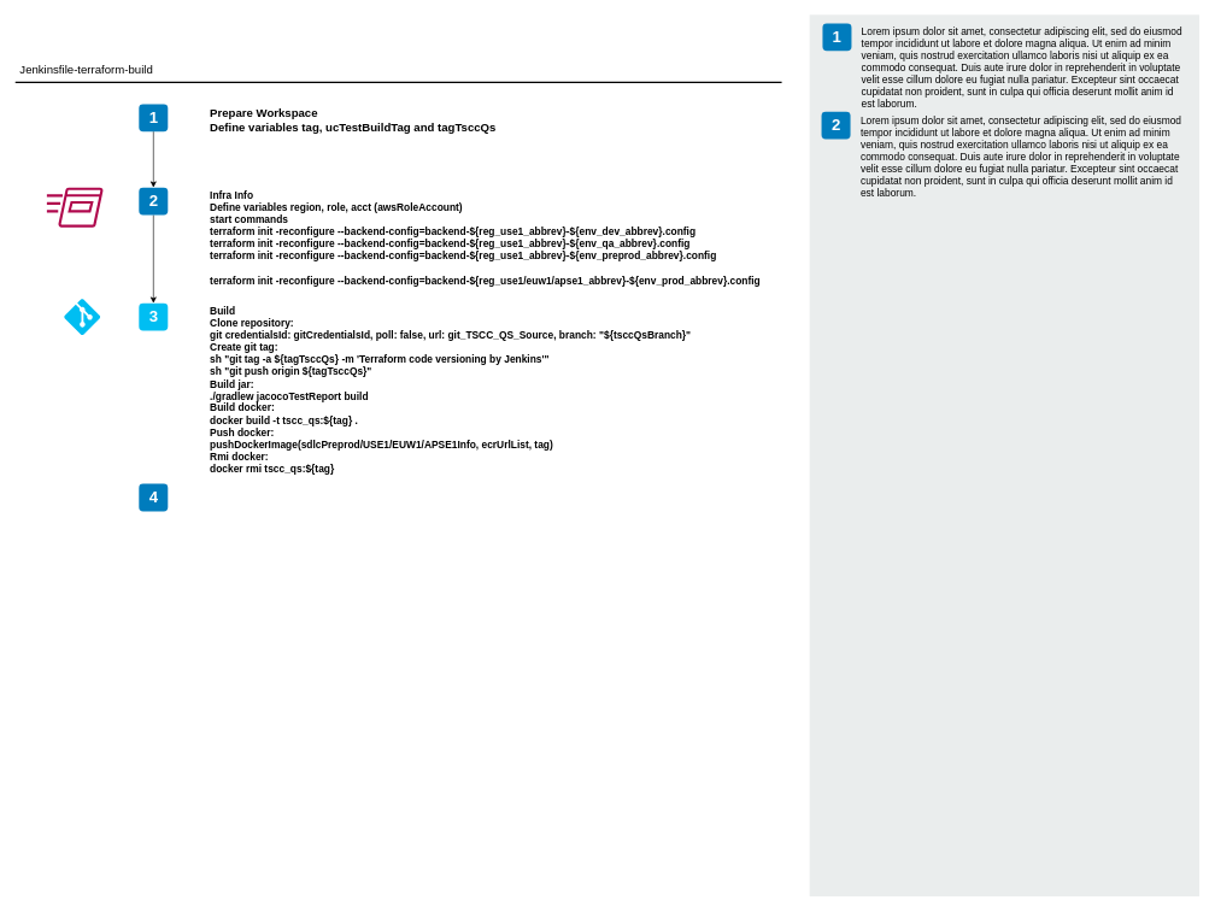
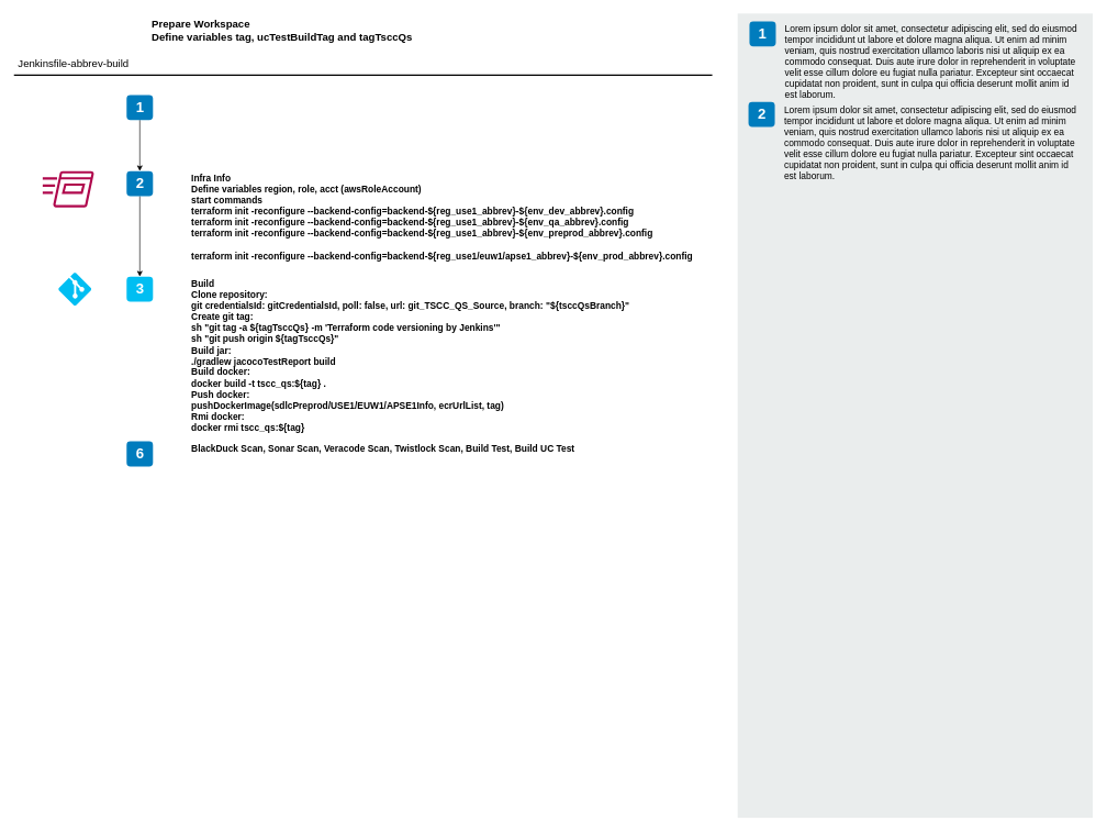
- <mxCell id="7" value="Jenkinsfile-terraform-build" style="text;html=1;resizable=0;points=[];autosize=1;align=left;verticalAlign=top;spacingTop=-4;fontSize=16;" parent="1" vertex="1"><mxGeometry x="24.5" y="83.5" width="210" height="30" as="geometry" /></mxCell>
+ <mxCell id="7" value="Jenkinsfile-abbrev-build" style="text;html=1;resizable=0;points=[];autosize=1;align=left;verticalAlign=top;spacingTop=-4;fontSize=16;" parent="1" vertex="1"><mxGeometry x="24.5" y="83.5" width="210" height="30" as="geometry" /></mxCell>
- <mxCell id="8" value="Prepare Workspace&lt;br&gt;Define variables&amp;nbsp;tag,&amp;nbsp;ucTestBuildTag and&amp;nbsp;tagTsccQs" style="text;html=1;resizable=0;points=[];autosize=1;align=left;verticalAlign=top;spacingTop=-4;fontSize=16;fontStyle=1" parent="1" vertex="1"><mxGeometry x="288" y="143.5" width="420" height="50" as="geometry" /></mxCell>
+ <mxCell id="8" value="Prepare Workspace&lt;br&gt;Define variables&amp;nbsp;tag,&amp;nbsp;ucTestBuildTag and&amp;nbsp;tagTsccQs" style="text;html=1;resizable=0;points=[];autosize=1;align=left;verticalAlign=top;spacingTop=-4;fontSize=16;fontStyle=1" parent="1" vertex="1"><mxGeometry x="228" y="23.5" width="420" height="50" as="geometry" /></mxCell>
+ <mxCell id="21" value="BlackDuck Scan,&amp;nbsp;Sonar Scan,&amp;nbsp;Veracode Scan,&amp;nbsp;Twistlock Scan,&amp;nbsp;Build Test,&amp;nbsp;Build UC Test" style="text;html=1;resizable=0;points=[];autosize=1;align=left;verticalAlign=top;spacingTop=-4;fontSize=14;fontStyle=1" vertex="1" parent="1"><mxGeometry x="288" y="669" width="610" height="20" as="geometry" /></mxCell>
- <mxCell id="20" value="4" style="rounded=1;whiteSpace=wrap;html=1;fillColor=#007CBD;strokeColor=none;fontColor=#FFFFFF;fontStyle=1;fontSize=22;" vertex="1" parent="1"><mxGeometry x="191.5" y="669" width="40" height="38" as="geometry" /></mxCell>
+ <mxCell id="20" value="6" style="rounded=1;whiteSpace=wrap;html=1;fillColor=#007CBD;strokeColor=none;fontColor=#FFFFFF;fontStyle=1;fontSize=22;" vertex="1" parent="1"><mxGeometry x="191.5" y="669" width="40" height="38" as="geometry" /></mxCell>
